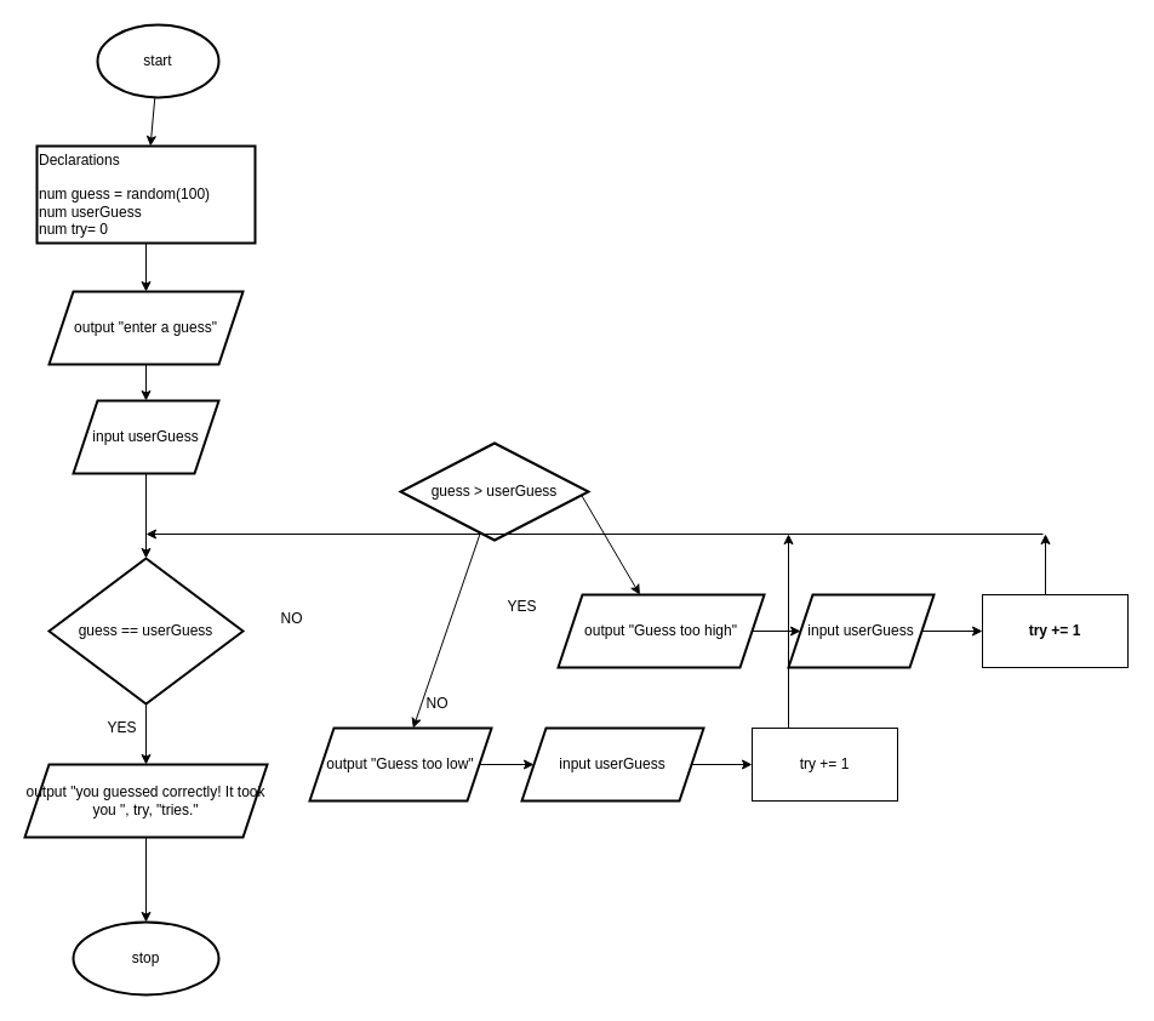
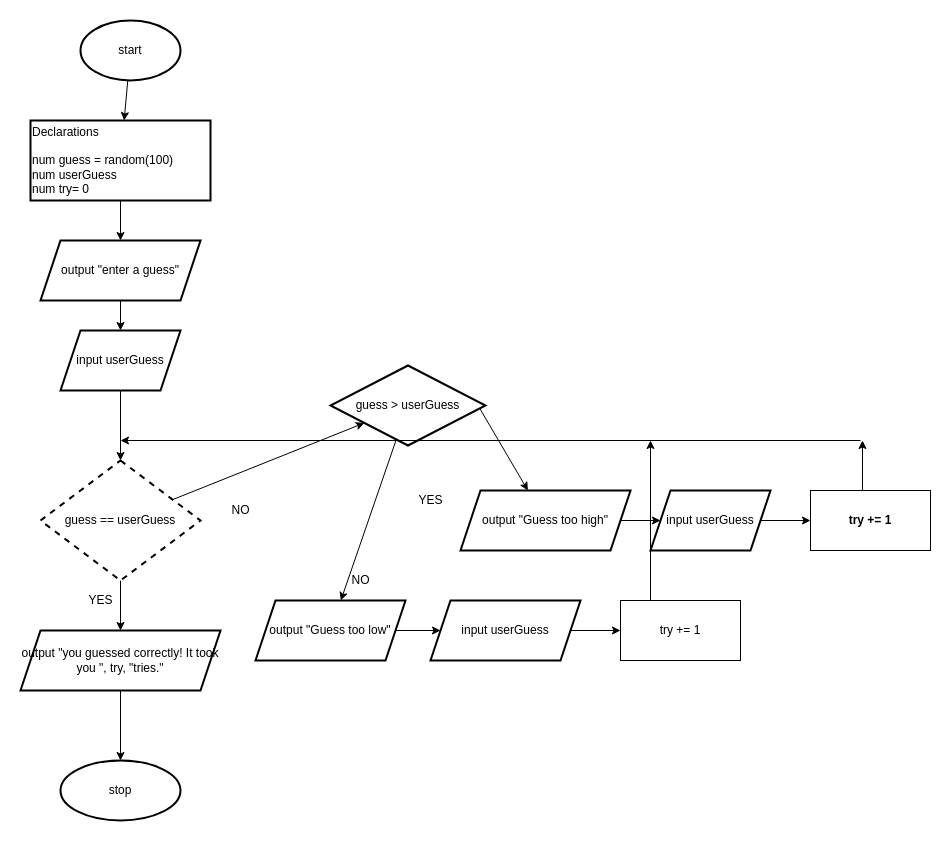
+ <mxCell id="11" value="" style="edgeStyle=none;html=1;" edge="1" parent="1" source="12" target="19"><mxGeometry relative="1" as="geometry" /></mxCell>
- <mxCell id="12" value="guess == userGuess" style="rhombus;whiteSpace=wrap;html=1;strokeWidth=2;" vertex="1" parent="1"><mxGeometry x="40" y="460" width="160" height="120" as="geometry" /></mxCell>
+ <mxCell id="12" value="guess == userGuess" style="rhombus;whiteSpace=wrap;html=1;strokeWidth=2;dashed=1;" vertex="1" parent="1"><mxGeometry x="40" y="460" width="160" height="120" as="geometry" /></mxCell>
